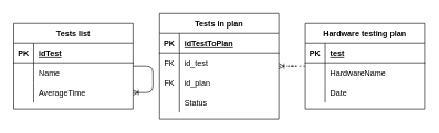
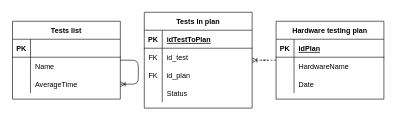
- <mxCell id="5" value="idTest" style="shape=partialRectangle;connectable=0;fillColor=none;top=0;left=0;bottom=0;right=0;align=left;spacingLeft=6;fontStyle=5;overflow=hidden;" vertex="1" parent="3"><mxGeometry x="30" width="150" height="30" as="geometry" /></mxCell>
- <mxCell id="15" value="test" style="shape=partialRectangle;connectable=0;fillColor=none;top=0;left=0;bottom=0;right=0;align=left;spacingLeft=6;fontStyle=5;overflow=hidden;" vertex="1" parent="13"><mxGeometry x="30" width="150" height="30" as="geometry" /></mxCell>
+ <mxCell id="15" value="idPlan" style="shape=partialRectangle;connectable=0;fillColor=none;top=0;left=0;bottom=0;right=0;align=left;spacingLeft=6;fontStyle=5;overflow=hidden;" vertex="1" parent="13"><mxGeometry x="30" width="150" height="30" as="geometry" /></mxCell>
